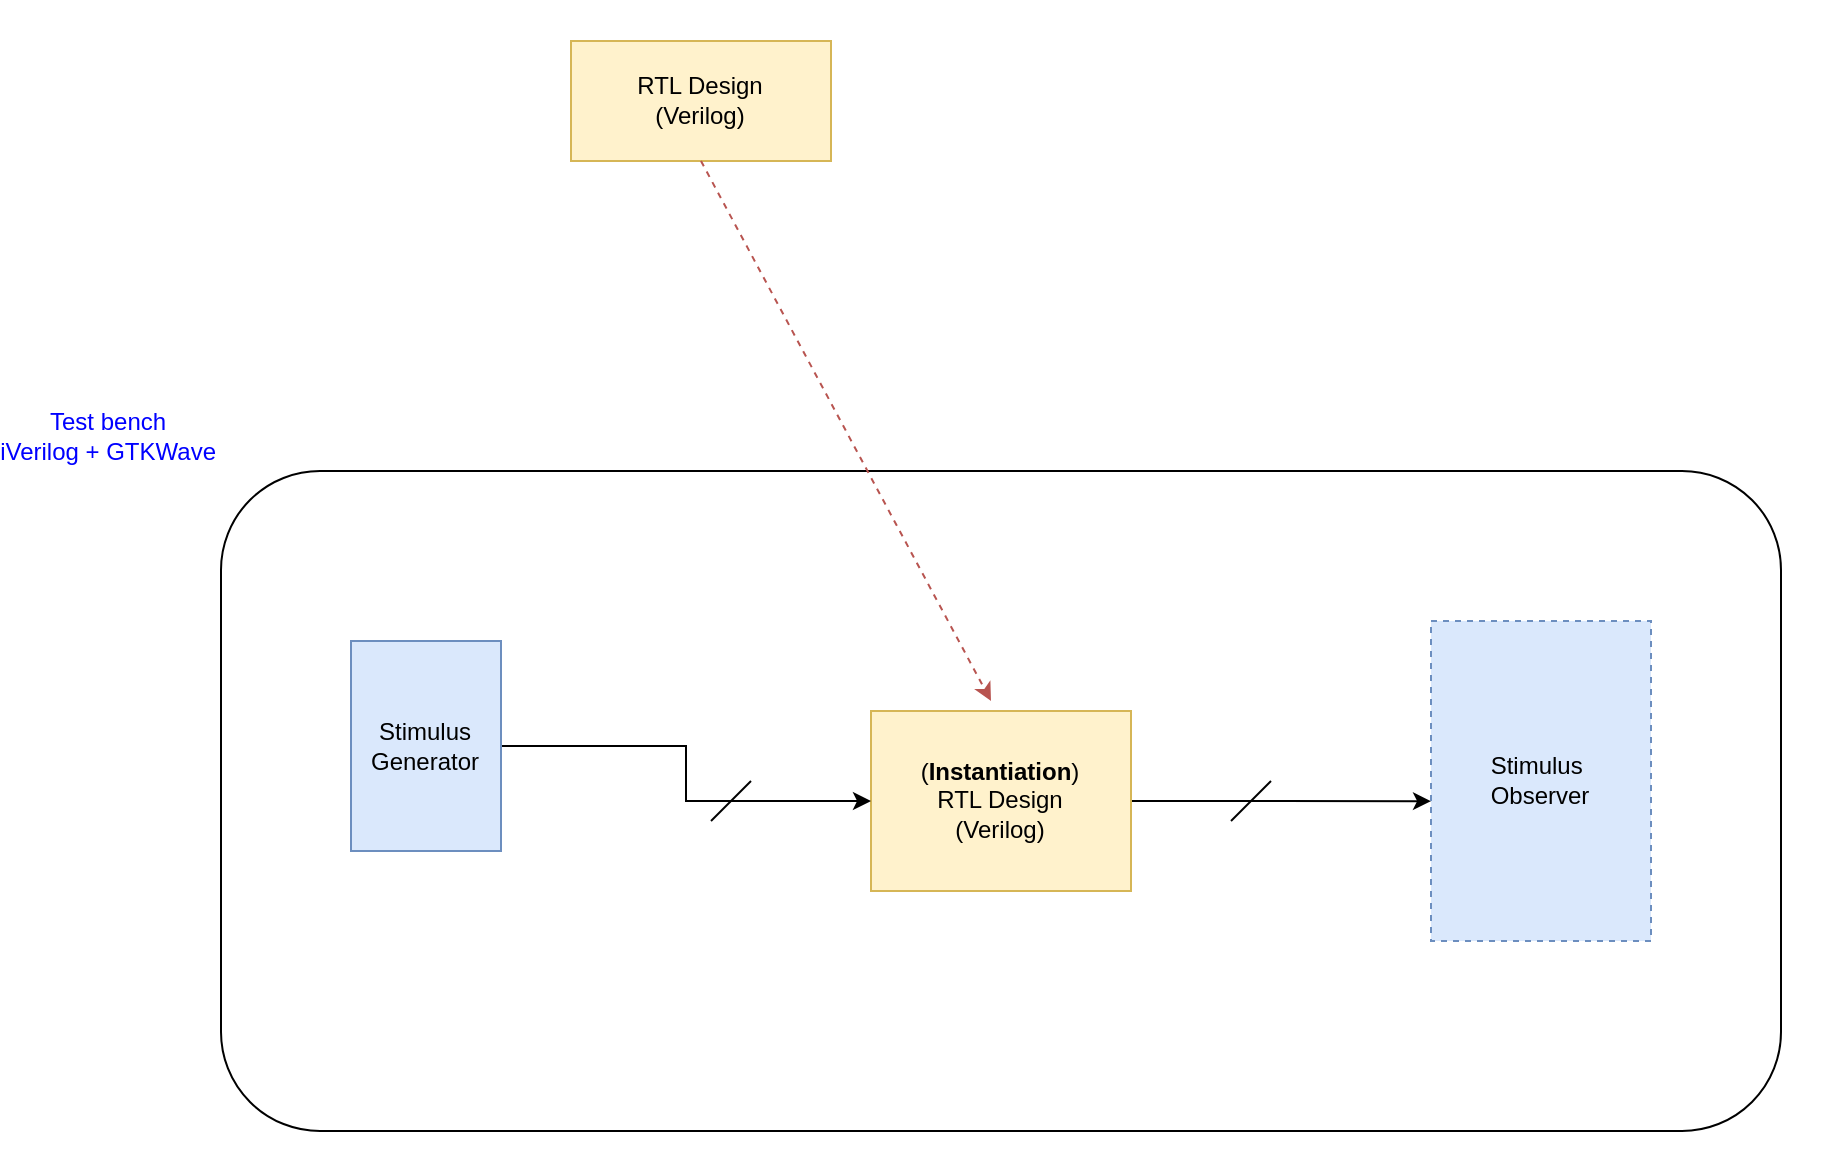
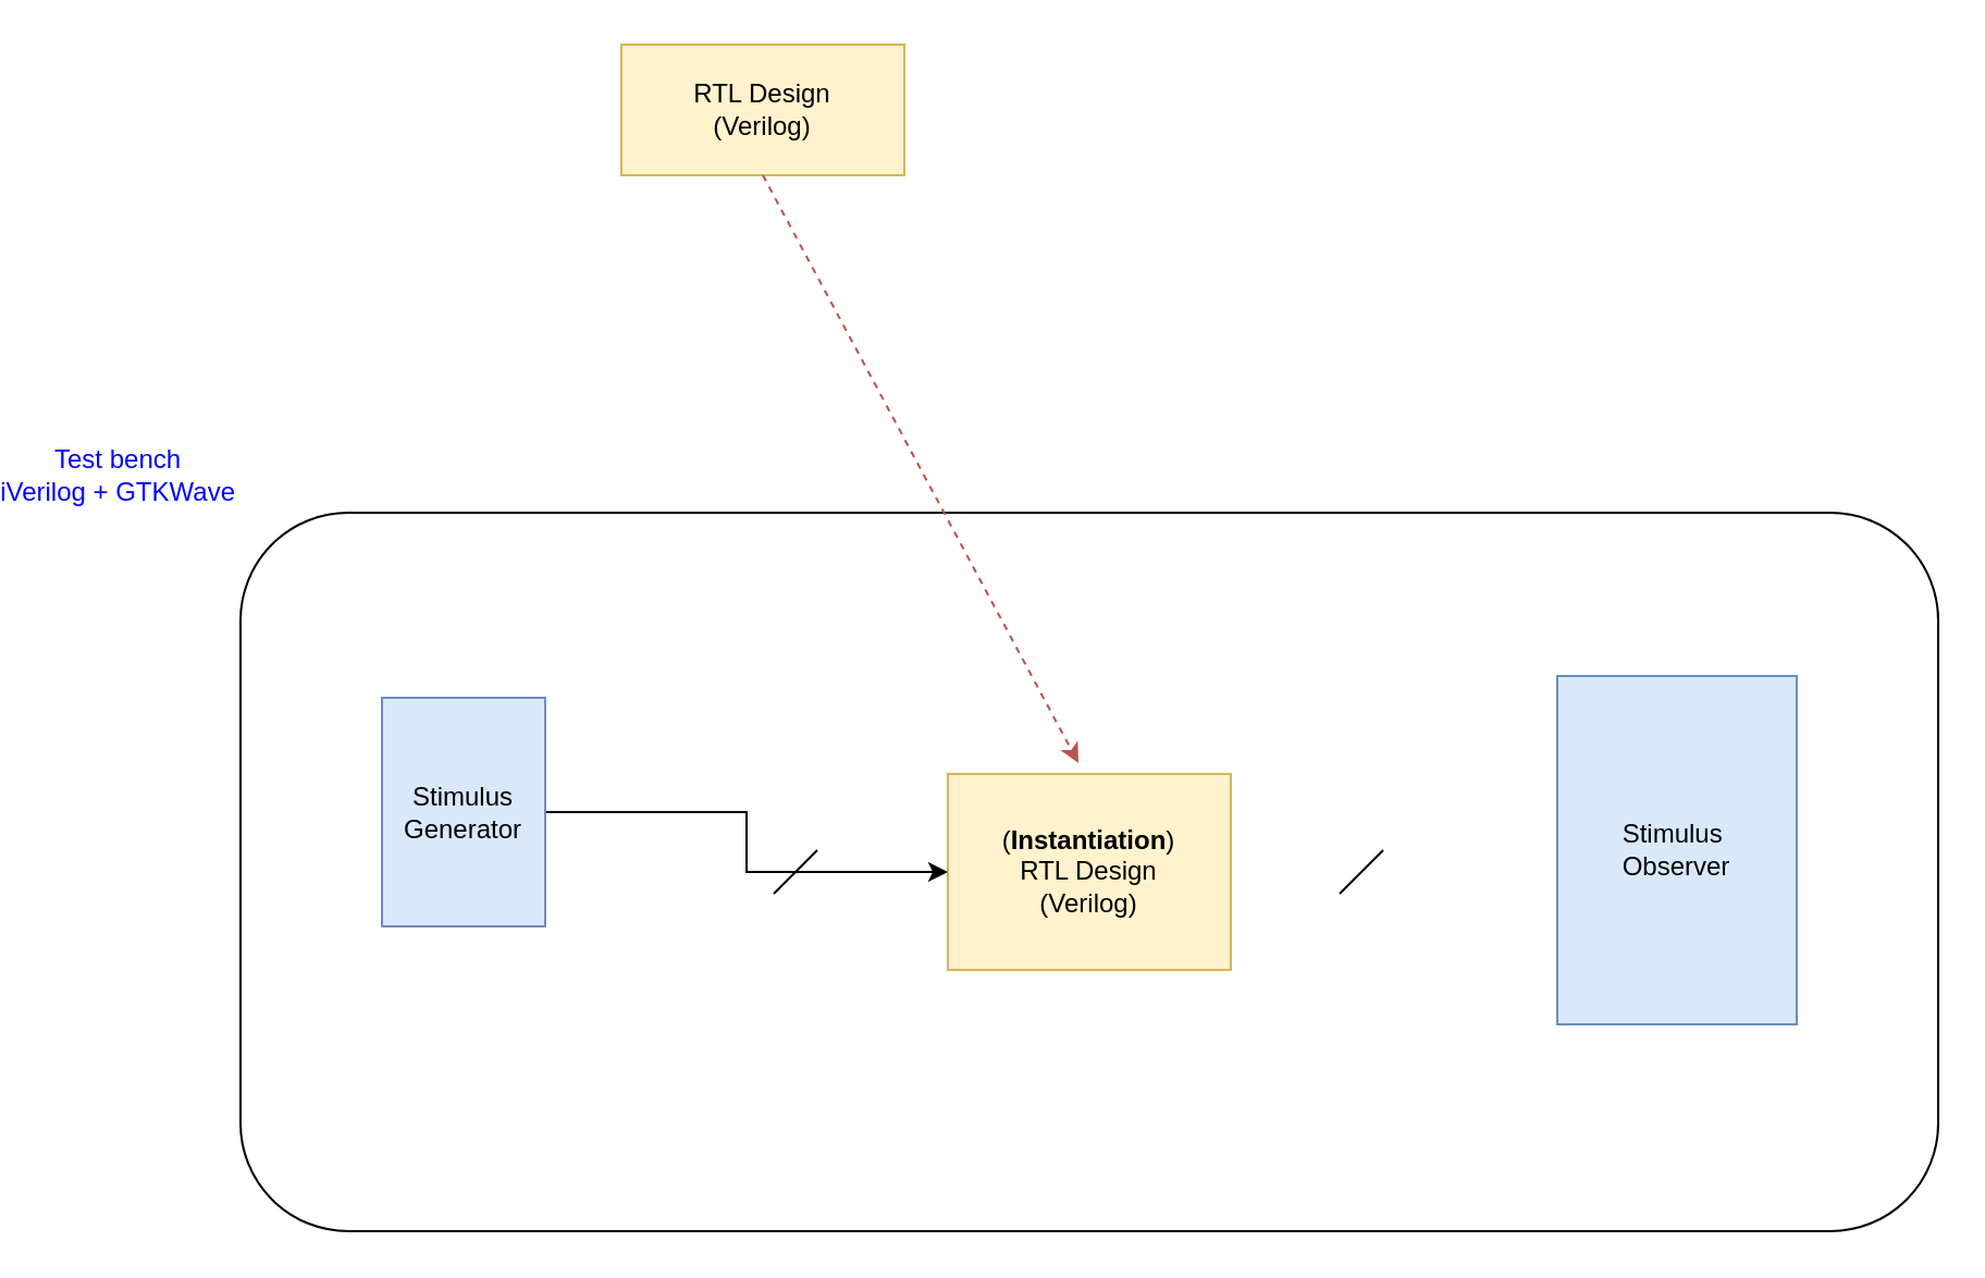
- <mxCell id="8" value="Stimulus&amp;nbsp;&lt;br&gt;Observer" style="rounded=0;whiteSpace=wrap;html=1;fillColor=#dae8fc;strokeColor=#6c8ebf;dashed=1;" vertex="1" parent="1"><mxGeometry x="625" y="310" width="110" height="160" as="geometry" /></mxCell>
+ <mxCell id="8" value="Stimulus&amp;nbsp;&lt;br&gt;Observer" style="rounded=0;whiteSpace=wrap;html=1;fillColor=#dae8fc;strokeColor=#6c8ebf;" vertex="1" parent="1"><mxGeometry x="625" y="310" width="110" height="160" as="geometry" /></mxCell>
- <mxCell id="4" style="edgeStyle=orthogonalEdgeStyle;rounded=0;orthogonalLoop=1;jettySize=auto;html=1;entryX=0;entryY=0.563;entryDx=0;entryDy=0;entryPerimeter=0;" edge="1" parent="1" source="5" target="8"><mxGeometry relative="1" as="geometry" /></mxCell>
